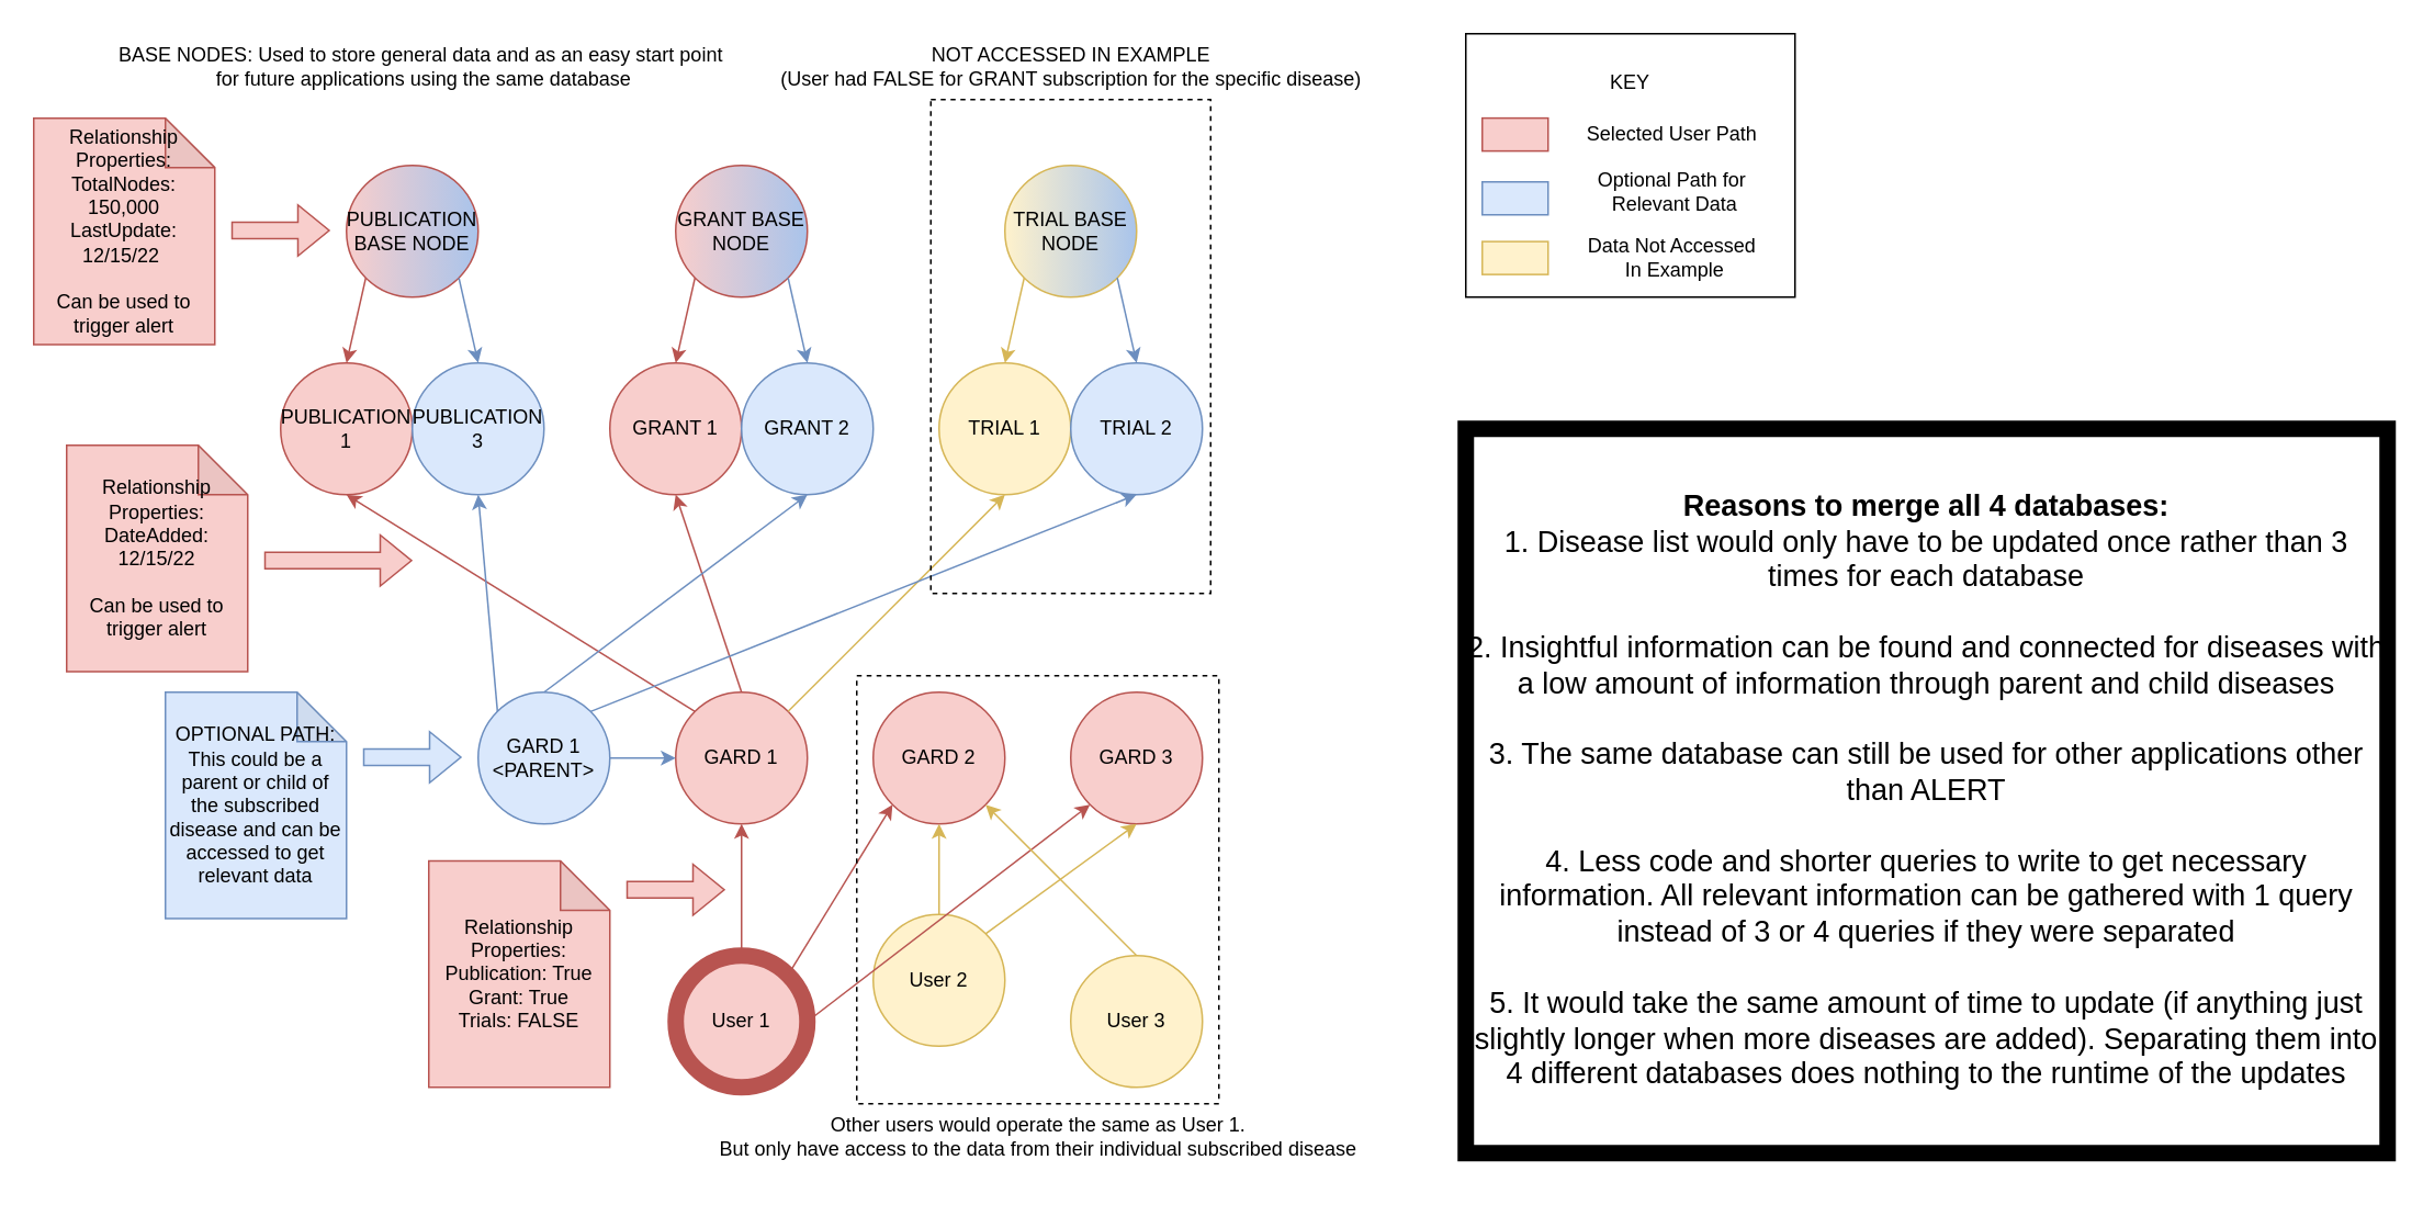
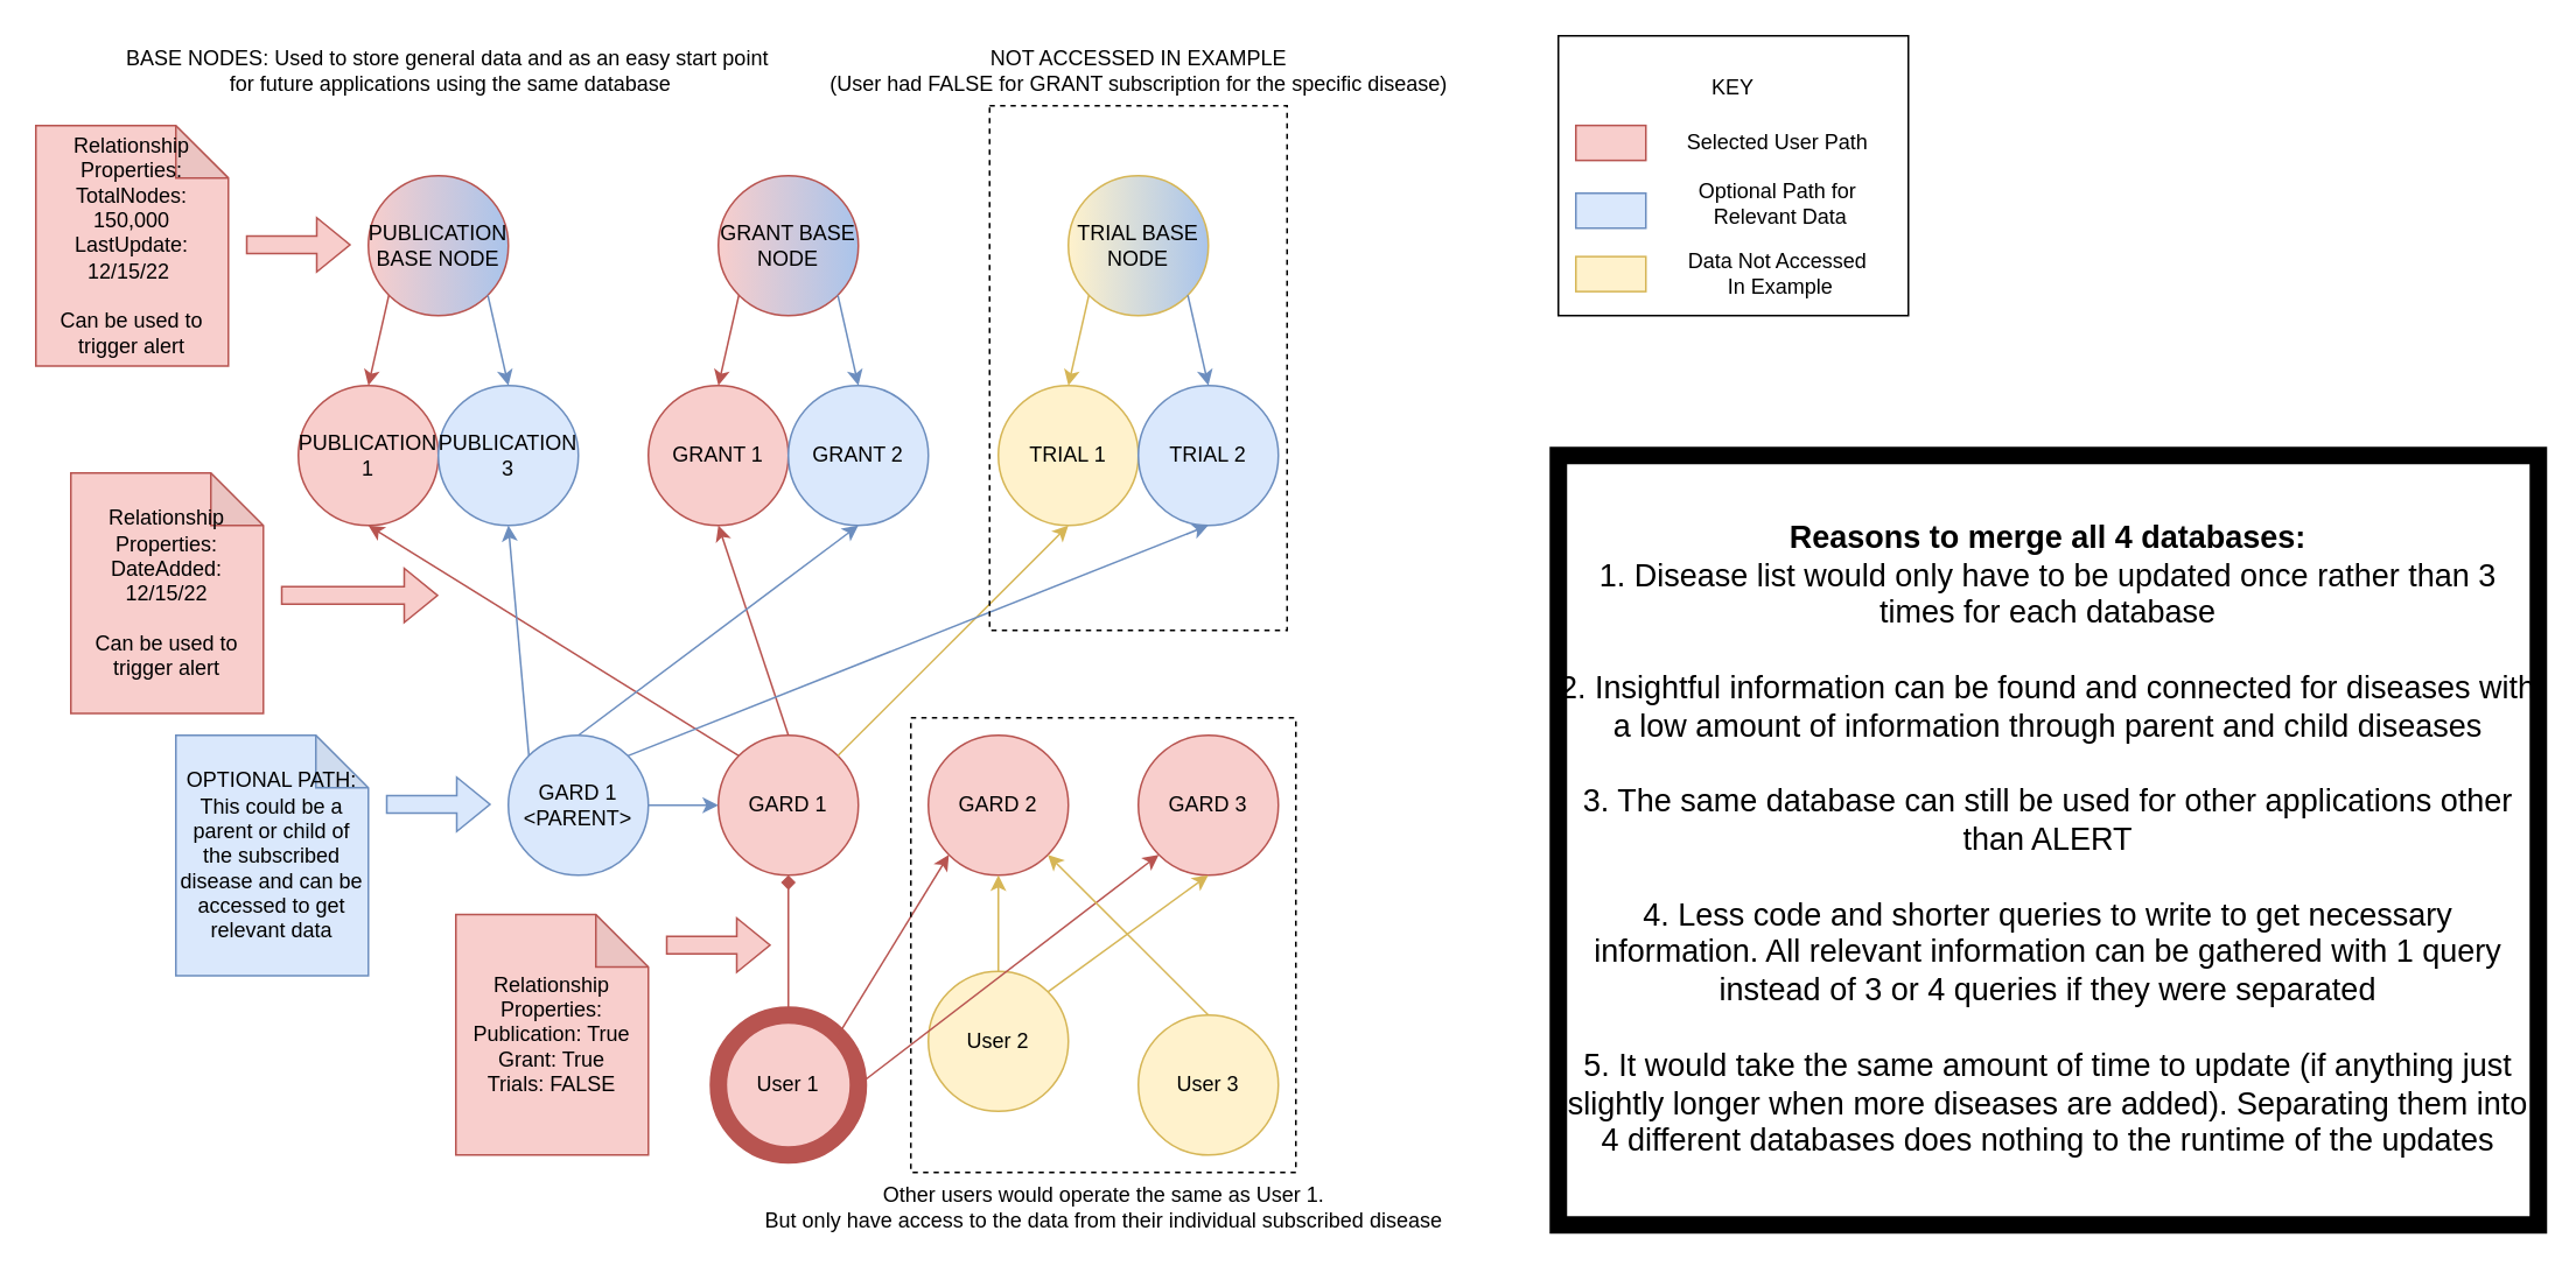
- <mxCell id="15" value="" style="endArrow=classic;html=1;rounded=0;strokeColor=#b85450;exitX=0.5;exitY=0;exitDx=0;exitDy=0;entryX=0.5;entryY=1;entryDx=0;entryDy=0;fillColor=#f8cecc;" edge="1" parent="1" source="2" target="5"><mxGeometry width="50" height="50" relative="1" as="geometry"><mxPoint x="530" y="380" as="sourcePoint" /><mxPoint x="580" y="330" as="targetPoint" /></mxGeometry></mxCell>
+ <mxCell id="15" value="" style="endArrow=diamond;html=1;rounded=0;strokeColor=#b85450;exitX=0.5;exitY=0;exitDx=0;exitDy=0;entryX=0.5;entryY=1;entryDx=0;entryDy=0;fillColor=#f8cecc;" edge="1" parent="1" source="2" target="5"><mxGeometry width="50" height="50" relative="1" as="geometry"><mxPoint x="530" y="380" as="sourcePoint" /><mxPoint x="580" y="330" as="targetPoint" /></mxGeometry></mxCell>
